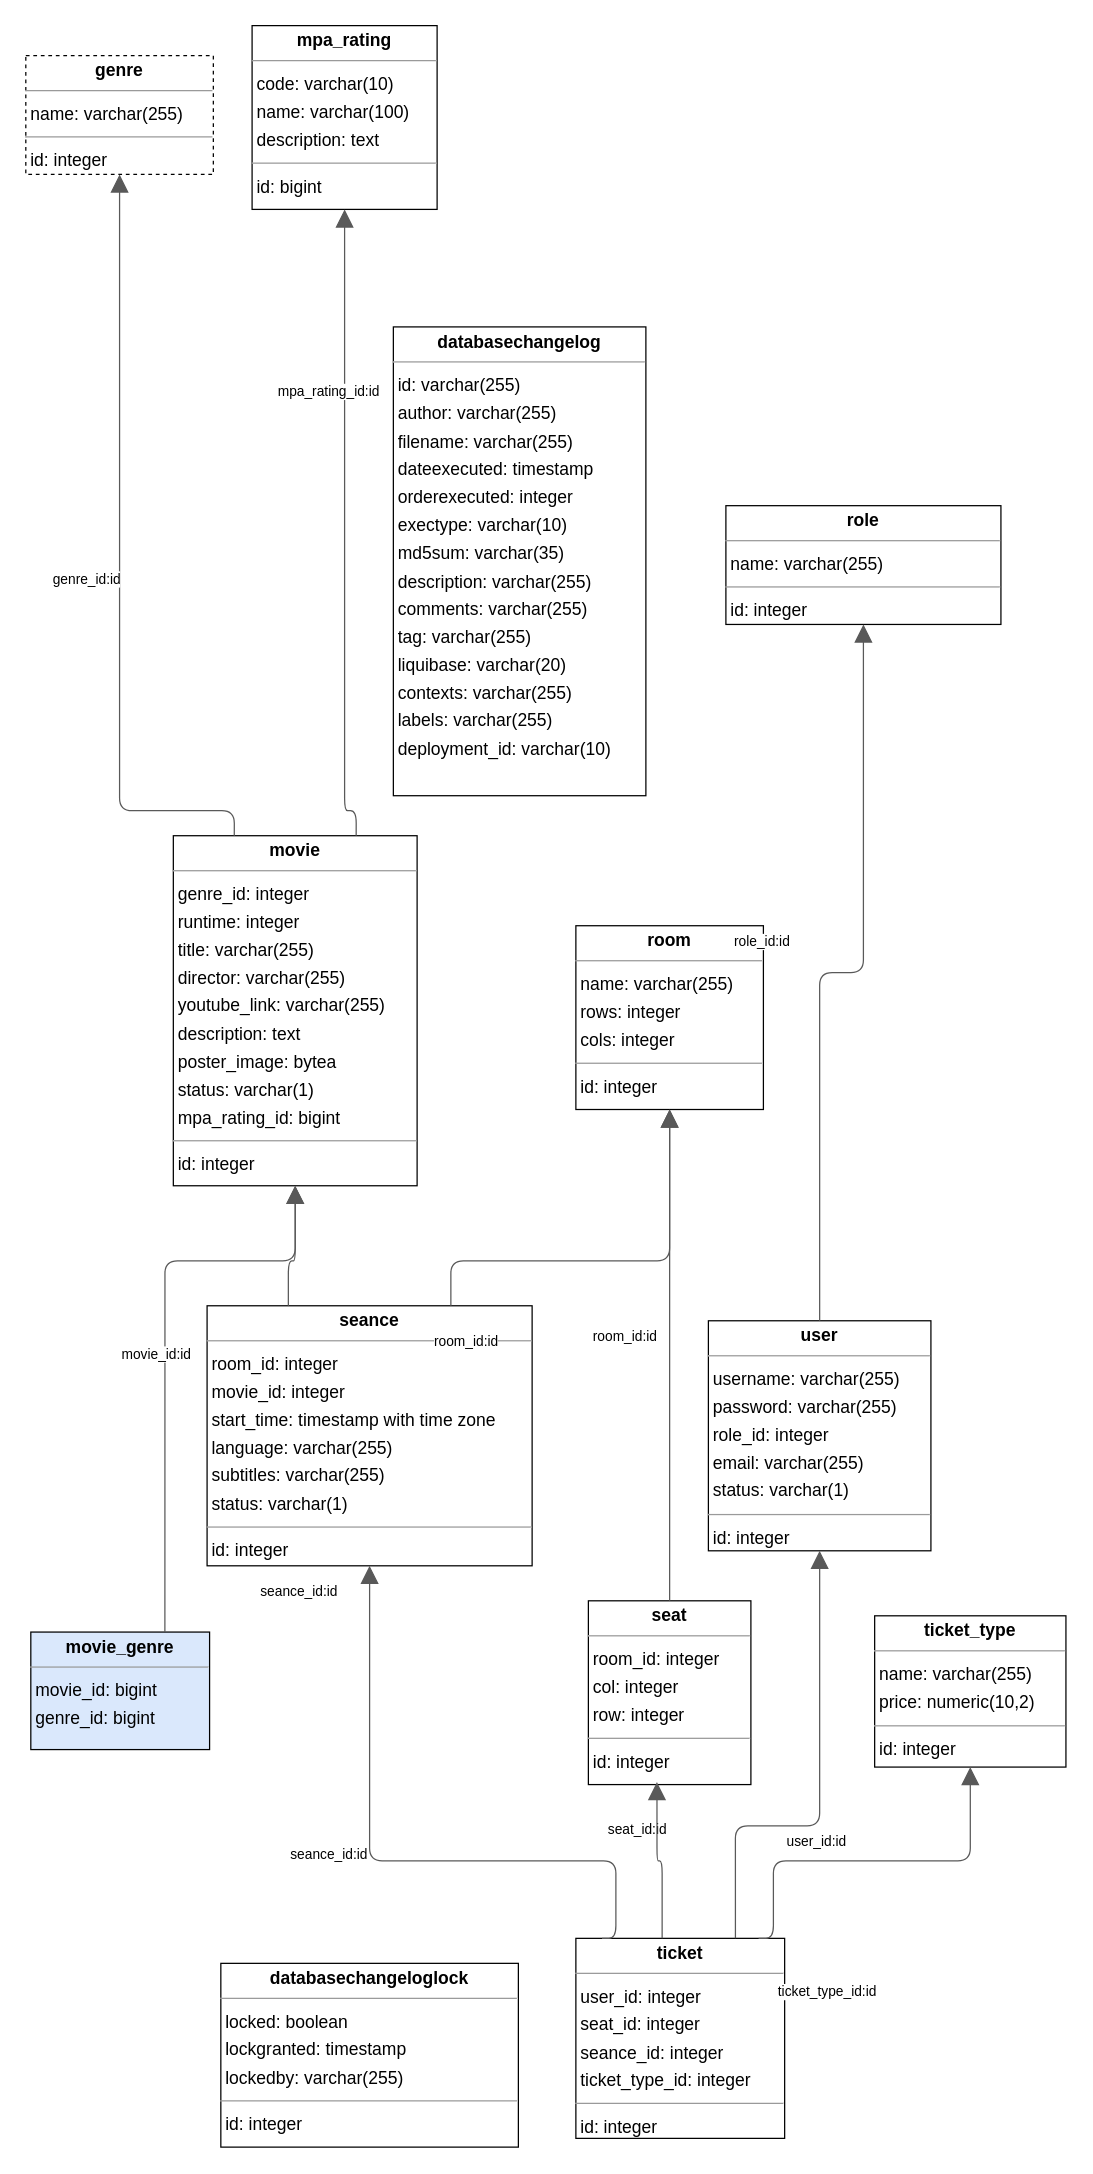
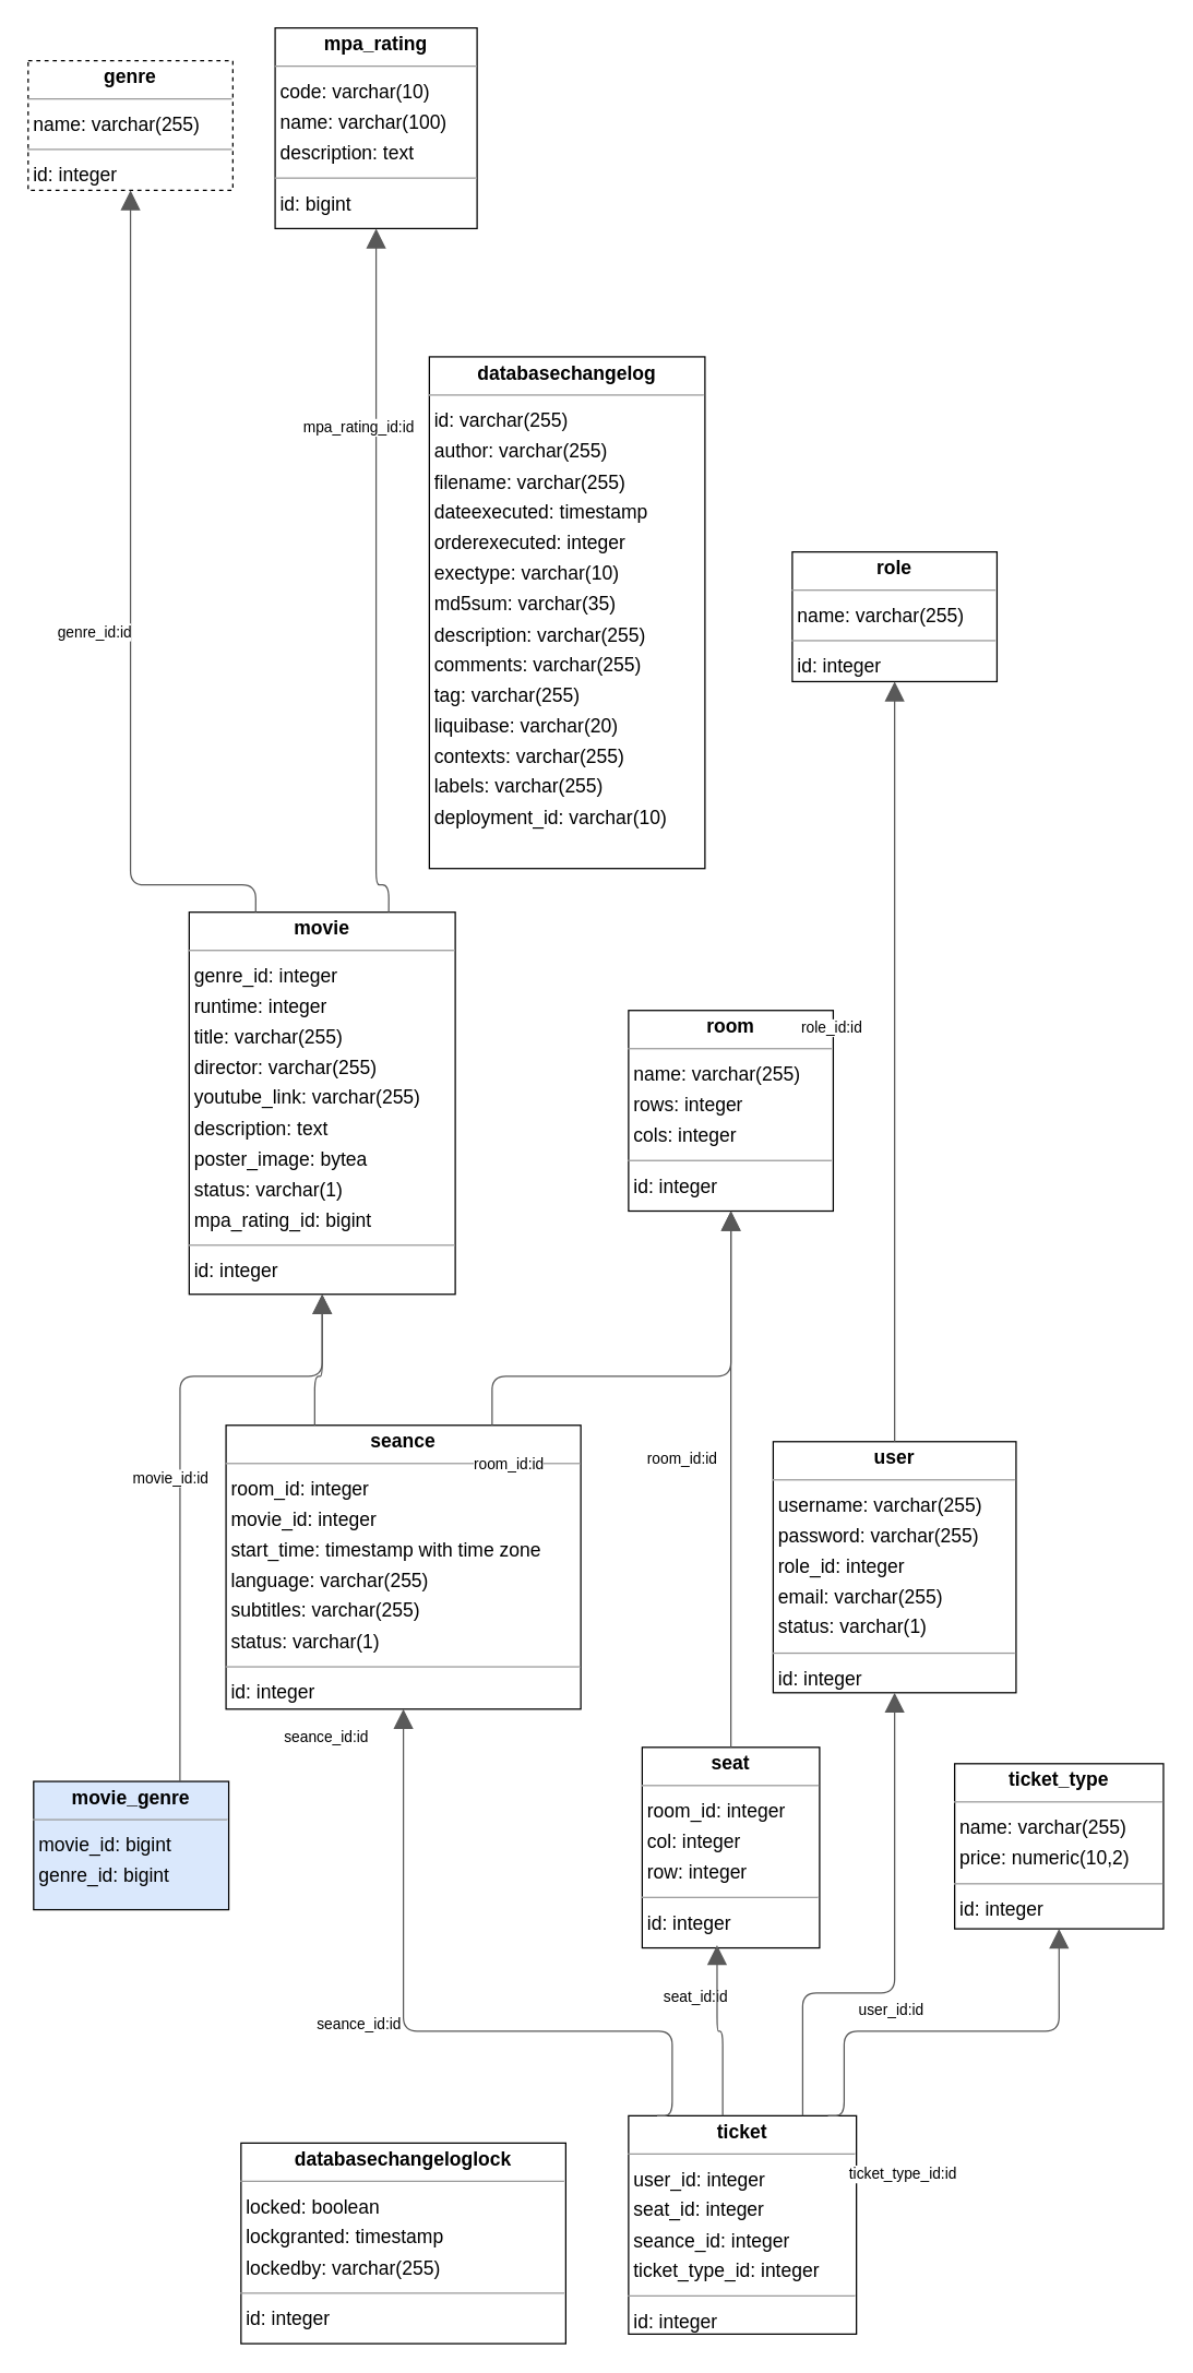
- <mxCell id="8" value="&lt;p style=&quot;margin:0px;margin-top:4px;text-align:center;&quot;&gt;&lt;b&gt;role&lt;/b&gt;&lt;/p&gt;&lt;hr size=&quot;1&quot;/&gt;&lt;p style=&quot;margin:0 0 0 4px;line-height:1.6;&quot;&gt; name: varchar(255)&lt;/p&gt;&lt;hr size=&quot;1&quot;/&gt;&lt;p style=&quot;margin:0 0 0 4px;line-height:1.6;&quot;&gt; id: integer&lt;/p&gt;" style="verticalAlign=top;align=left;overflow=fill;fontSize=14;fontFamily=Helvetica;html=1;rounded=0;shadow=0;comic=0;labelBackgroundColor=none;strokeWidth=1;" vertex="1" parent="1"><mxGeometry x="580" y="404" width="220" height="95" as="geometry" /></mxCell>
+ <mxCell id="8" value="&lt;p style=&quot;margin:0px;margin-top:4px;text-align:center;&quot;&gt;&lt;b&gt;role&lt;/b&gt;&lt;/p&gt;&lt;hr size=&quot;1&quot;/&gt;&lt;p style=&quot;margin:0 0 0 4px;line-height:1.6;&quot;&gt; name: varchar(255)&lt;/p&gt;&lt;hr size=&quot;1&quot;/&gt;&lt;p style=&quot;margin:0 0 0 4px;line-height:1.6;&quot;&gt; id: integer&lt;/p&gt;" style="verticalAlign=top;align=left;overflow=fill;fontSize=14;fontFamily=Helvetica;html=1;rounded=0;shadow=0;comic=0;labelBackgroundColor=none;strokeWidth=1;" vertex="1" parent="1"><mxGeometry x="580" y="404" width="150" height="95" as="geometry" /></mxCell>
